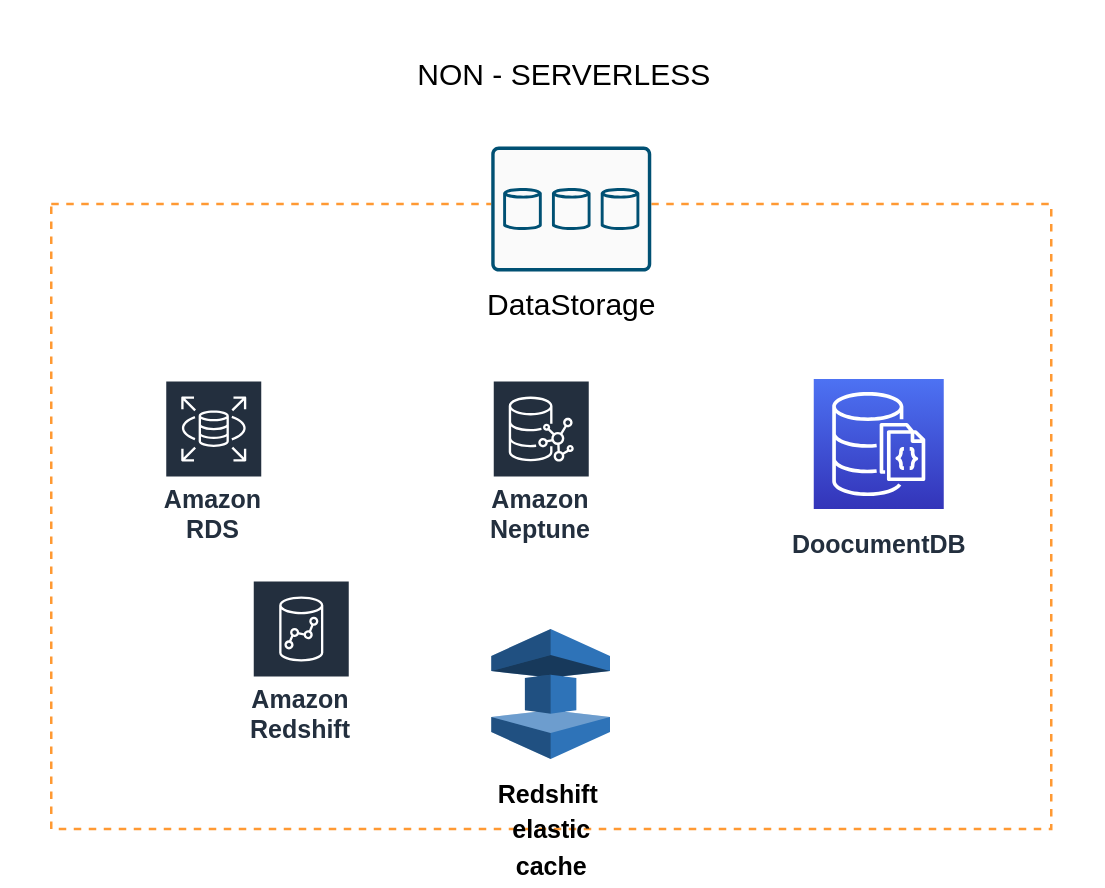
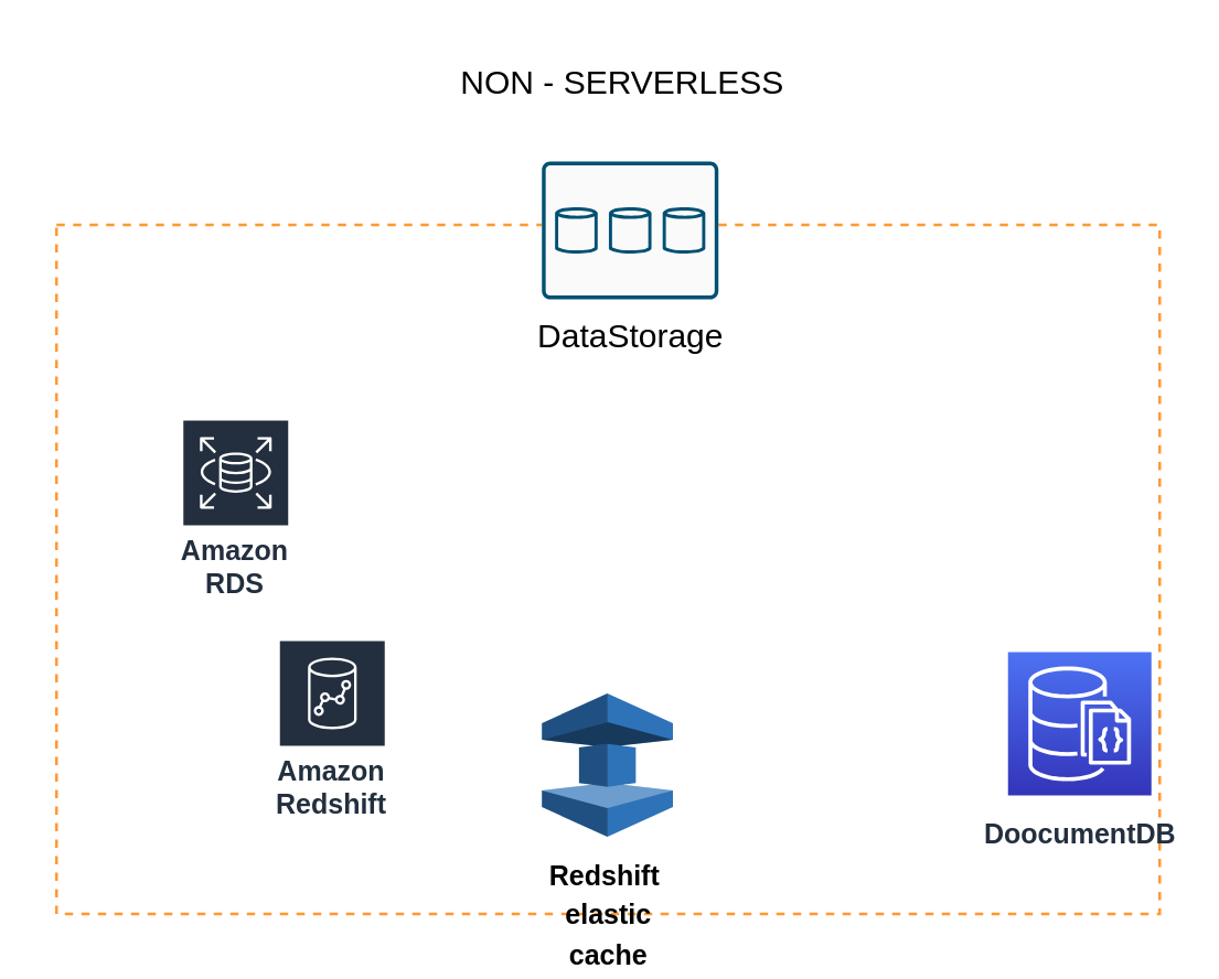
- <mxCell id="9" value="&lt;b&gt;&lt;font style=&quot;font-size: 10px;&quot;&gt;DoocumentDB&lt;/font&gt;&lt;/b&gt;" style="sketch=0;points=[[0,0,0],[0.25,0,0],[0.5,0,0],[0.75,0,0],[1,0,0],[0,1,0],[0.25,1,0],[0.5,1,0],[0.75,1,0],[1,1,0],[0,0.25,0],[0,0.5,0],[0,0.75,0],[1,0.25,0],[1,0.5,0],[1,0.75,0]];outlineConnect=0;fontColor=#232F3E;gradientColor=#4D72F3;gradientDirection=north;fillColor=#3334B9;strokeColor=#ffffff;dashed=0;verticalLabelPosition=bottom;verticalAlign=top;align=center;html=1;fontSize=12;fontStyle=0;aspect=fixed;shape=mxgraph.aws4.resourceIcon;resIcon=mxgraph.aws4.documentdb_with_mongodb_compatibility;" vertex="1" parent="1"><mxGeometry x="325" y="151" width="52" height="52" as="geometry" /></mxCell>
+ <mxCell id="9" value="&lt;b&gt;&lt;font style=&quot;font-size: 10px;&quot;&gt;DoocumentDB&lt;/font&gt;&lt;/b&gt;" style="sketch=0;points=[[0,0,0],[0.25,0,0],[0.5,0,0],[0.75,0,0],[1,0,0],[0,1,0],[0.25,1,0],[0.5,1,0],[0.75,1,0],[1,1,0],[0,0.25,0],[0,0.5,0],[0,0.75,0],[1,0.25,0],[1,0.5,0],[1,0.75,0]];outlineConnect=0;fontColor=#232F3E;gradientColor=#4D72F3;gradientDirection=north;fillColor=#3334B9;strokeColor=#ffffff;dashed=0;verticalLabelPosition=bottom;verticalAlign=top;align=center;html=1;fontSize=12;fontStyle=0;aspect=fixed;shape=mxgraph.aws4.resourceIcon;resIcon=mxgraph.aws4.documentdb_with_mongodb_compatibility;" vertex="1" parent="1"><mxGeometry x="365" y="236" width="52" height="52" as="geometry" /></mxCell>
- <mxCell id="8" value="Amazon Neptune" style="sketch=0;outlineConnect=0;fontColor=#232F3E;gradientColor=none;strokeColor=#ffffff;fillColor=#232F3E;dashed=0;verticalLabelPosition=middle;verticalAlign=bottom;align=center;html=1;whiteSpace=wrap;fontSize=10;fontStyle=1;spacing=3;shape=mxgraph.aws4.productIcon;prIcon=mxgraph.aws4.neptune;" vertex="1" parent="1"><mxGeometry x="196" y="151" width="40" height="70" as="geometry" /></mxCell>
